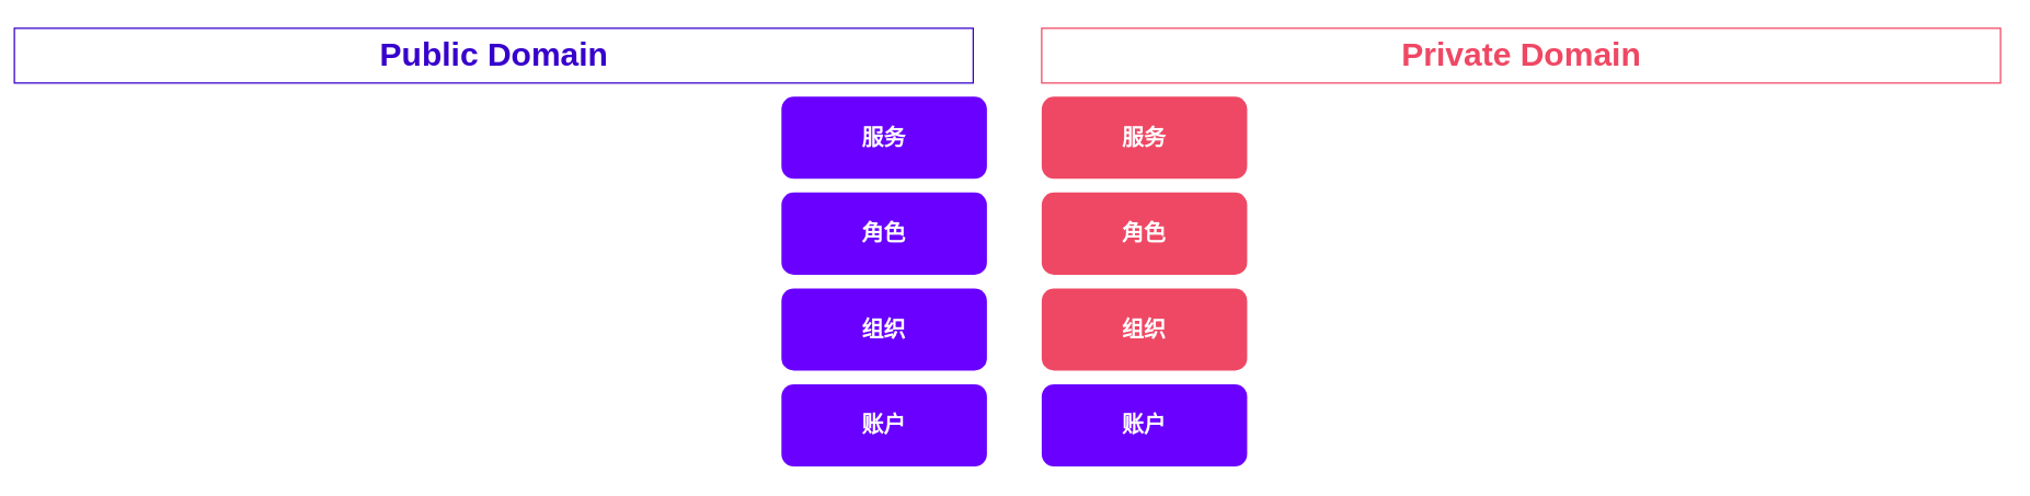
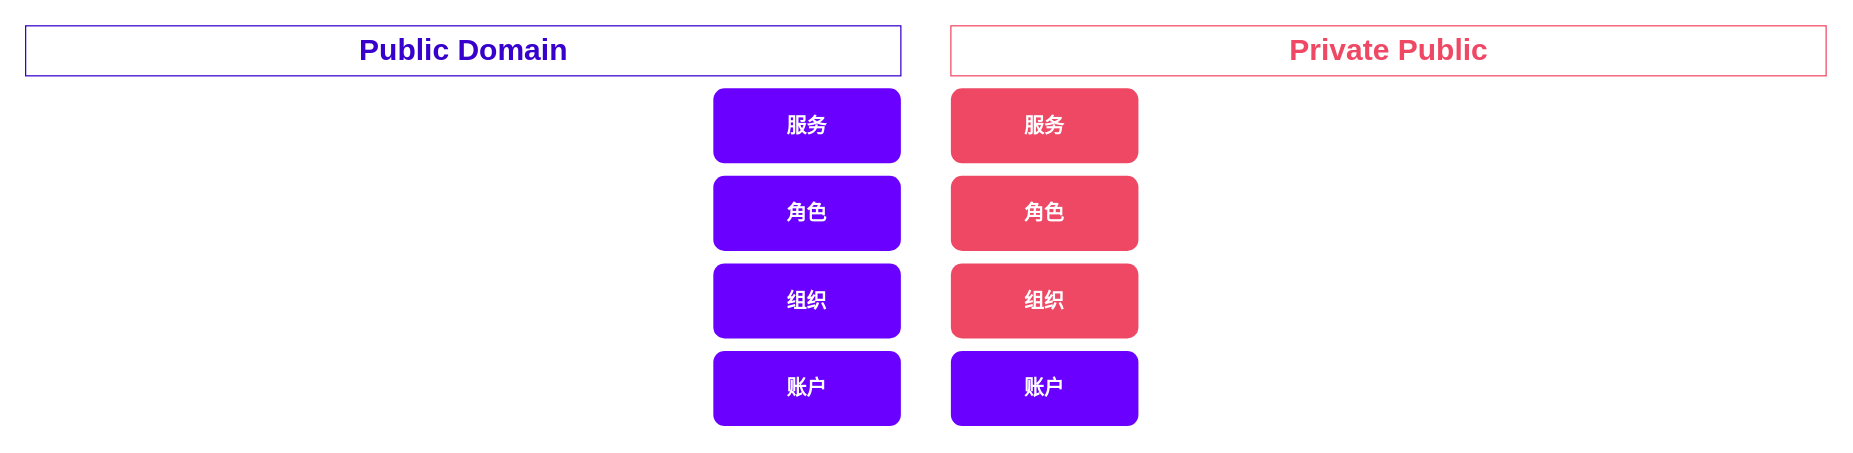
- <mxCell id="2" value="Public Domain" style="text;strokeColor=#3700CC;fillColor=none;html=1;fontSize=24;fontStyle=1;verticalAlign=middle;align=center;fontColor=#3700CC;" vertex="1" parent="1"><mxGeometry x="10" y="20" width="700" height="40" as="geometry" /></mxCell>
+ <mxCell id="2" value="Public Domain" style="text;strokeColor=#3700CC;fillColor=none;html=1;fontSize=24;fontStyle=1;verticalAlign=middle;align=center;fontColor=#3700CC;" vertex="1" parent="1"><mxGeometry x="20" y="20" width="700" height="40" as="geometry" /></mxCell>
- <mxCell id="3" value="Private Domain" style="text;strokeColor=#ef4864;fillColor=none;html=1;fontSize=24;fontStyle=1;verticalAlign=middle;align=center;fontColor=#ef4864;" vertex="1" parent="1"><mxGeometry x="760" y="20" width="700" height="40" as="geometry" /></mxCell>
+ <mxCell id="3" value="Private Public" style="text;strokeColor=#ef4864;fillColor=none;html=1;fontSize=24;fontStyle=1;verticalAlign=middle;align=center;fontColor=#ef4864;" vertex="1" parent="1"><mxGeometry x="760" y="20" width="700" height="40" as="geometry" /></mxCell>
